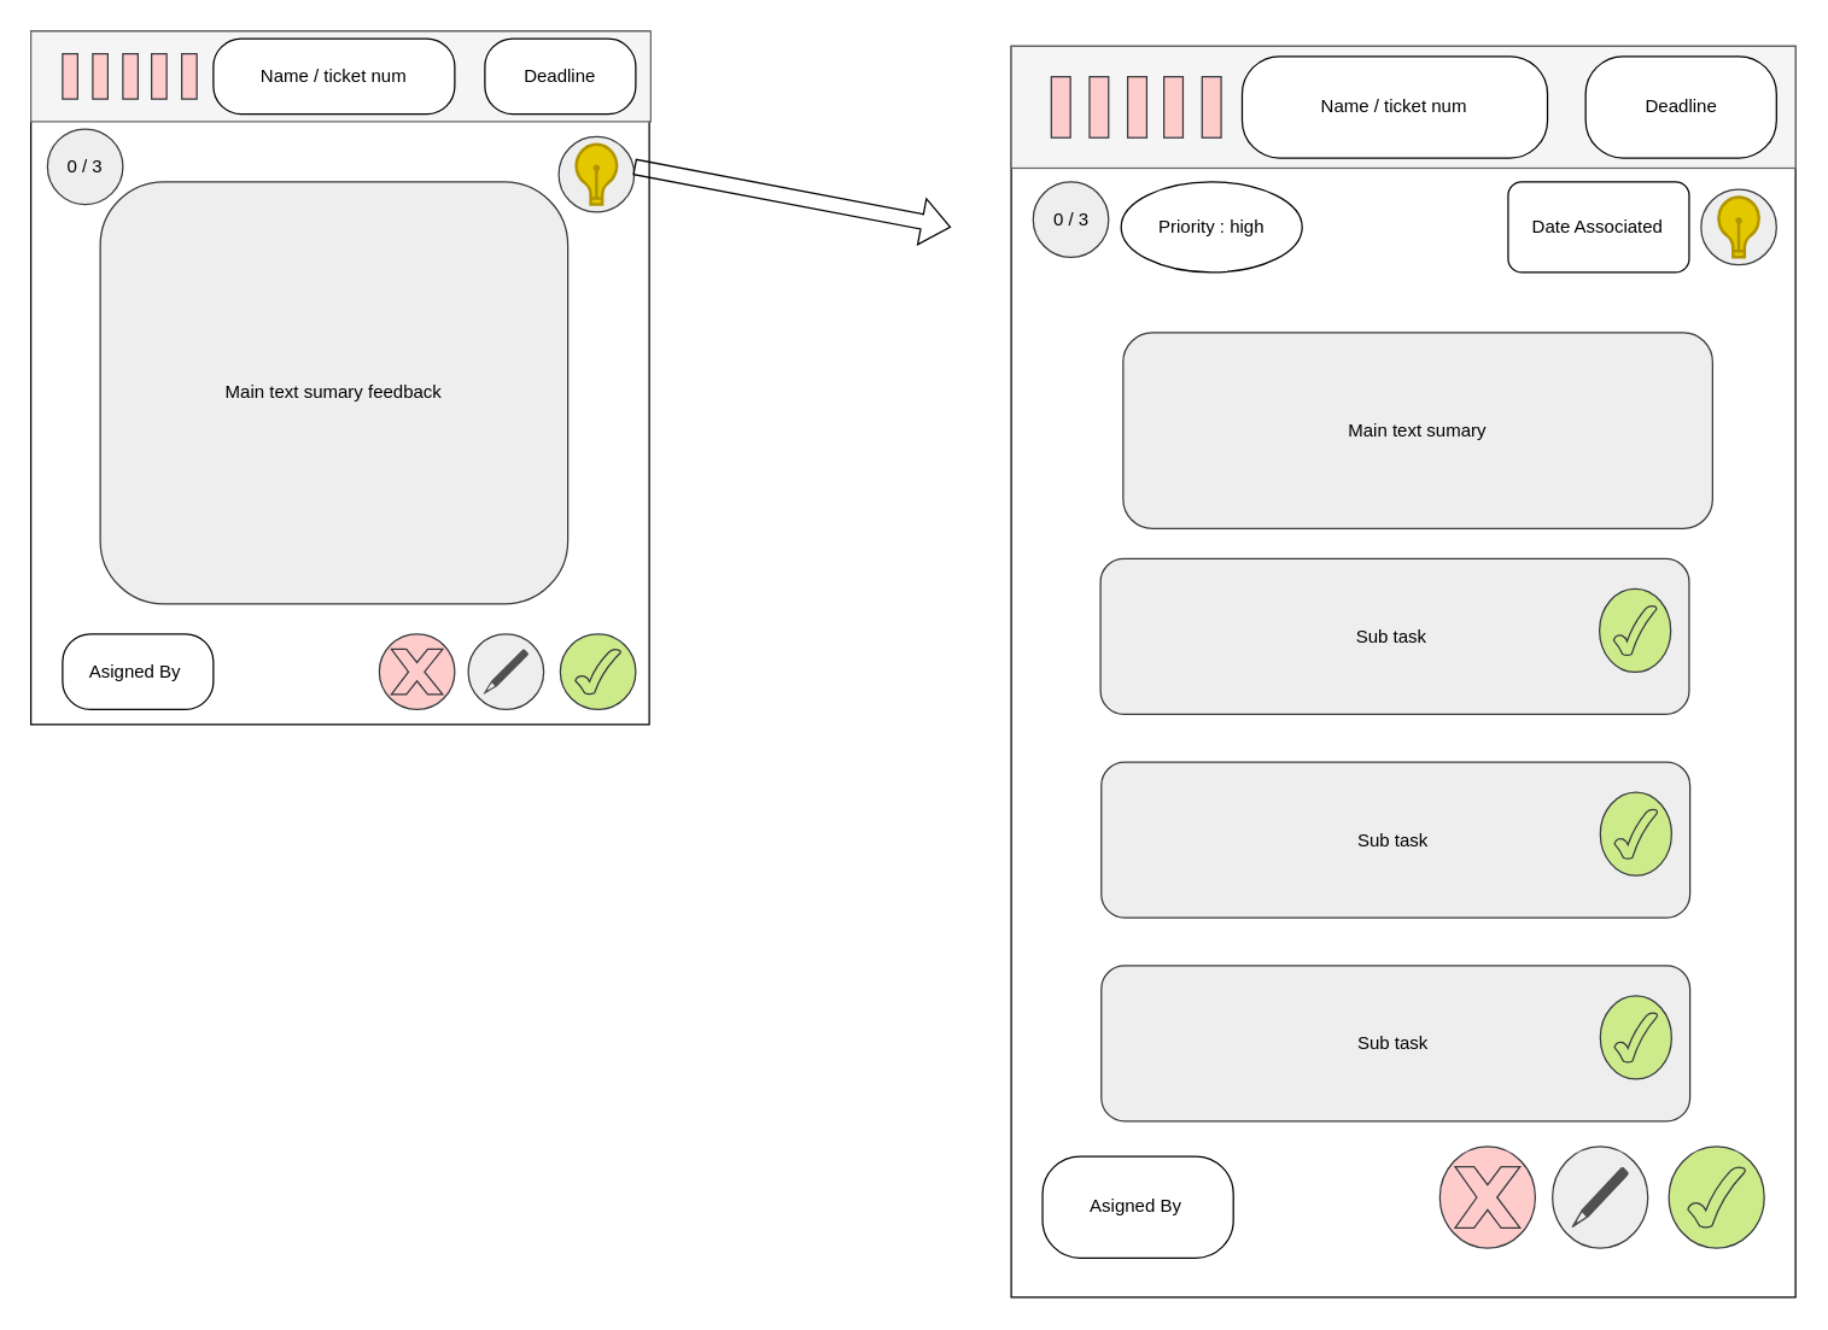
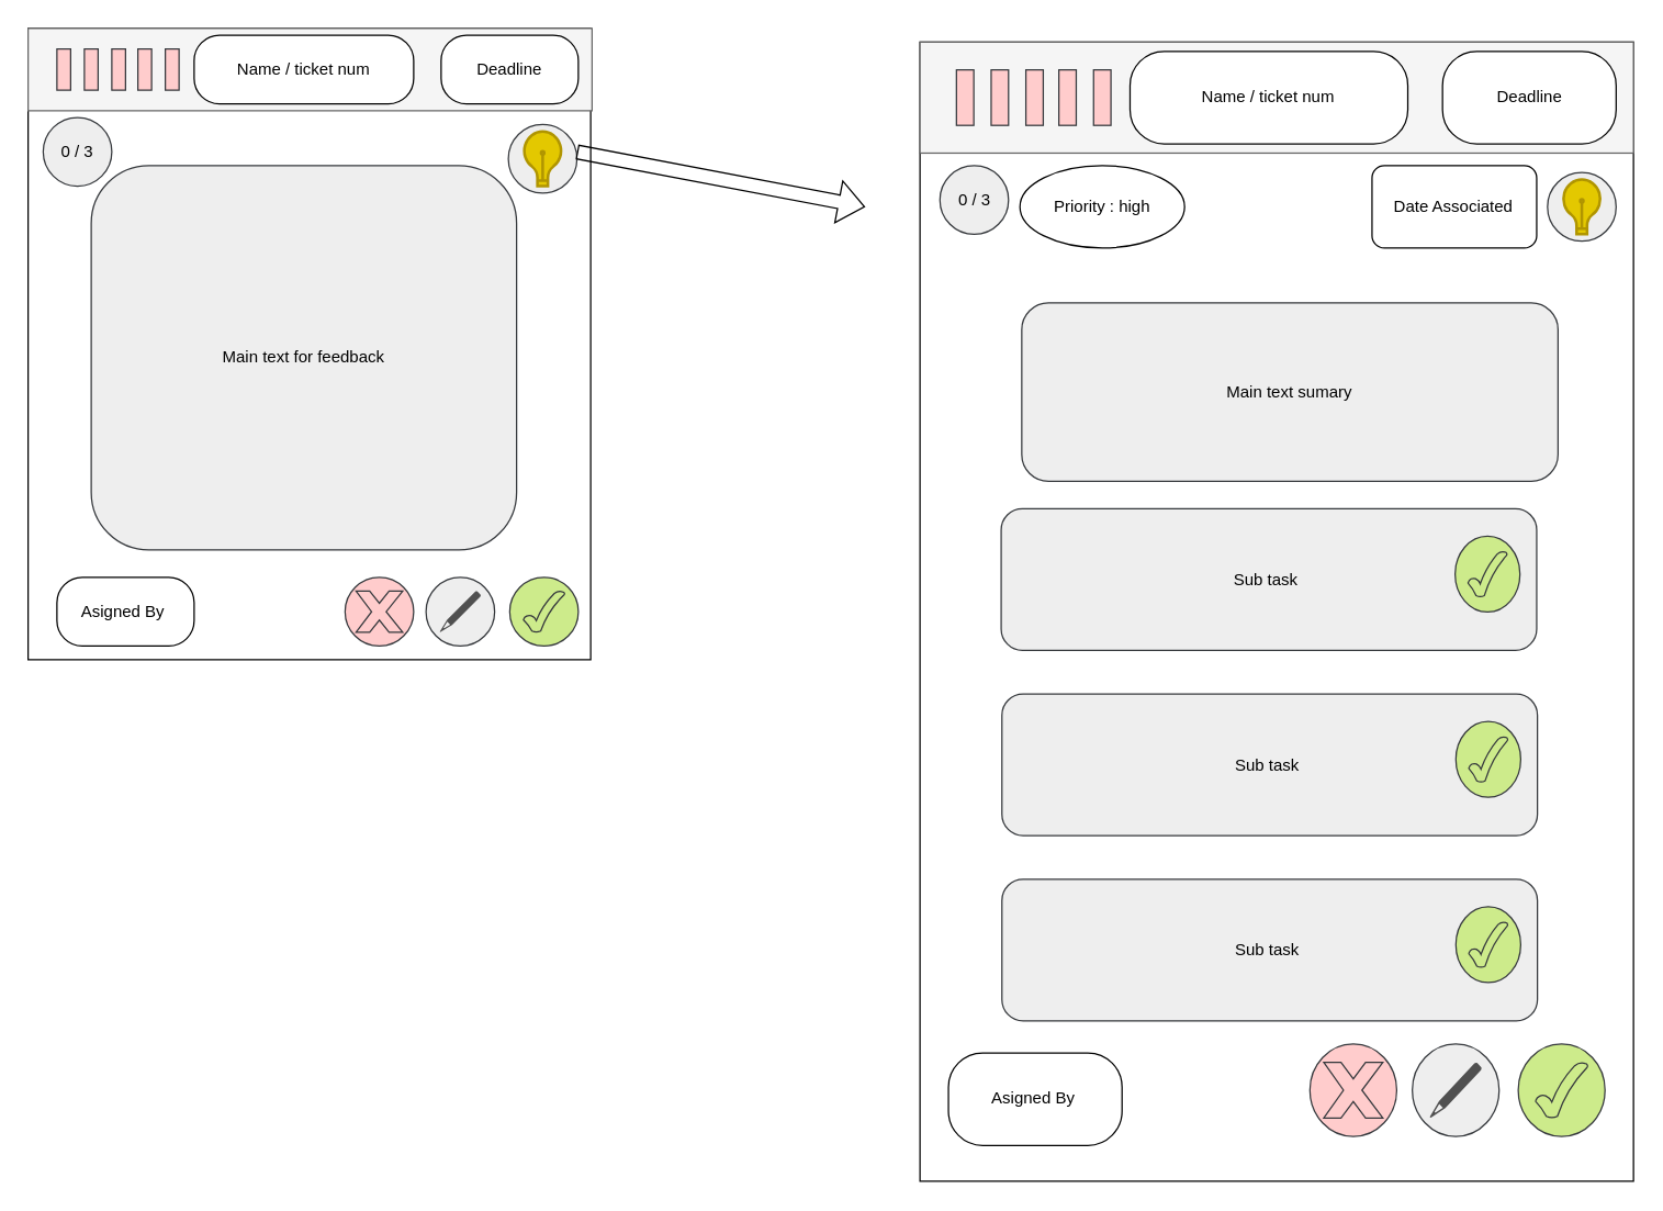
- <mxCell id="10" value="Main text sumary feedback" style="rounded=1;whiteSpace=wrap;html=1;fillColor=#eeeeee;strokeColor=#36393d;" vertex="1" parent="3"><mxGeometry x="46" y="100" width="310" height="280" as="geometry" /></mxCell>
+ <mxCell id="10" value="Main text for feedback" style="rounded=1;whiteSpace=wrap;html=1;fillColor=#eeeeee;strokeColor=#36393d;" vertex="1" parent="3"><mxGeometry x="46" y="100" width="310" height="280" as="geometry" /></mxCell>
